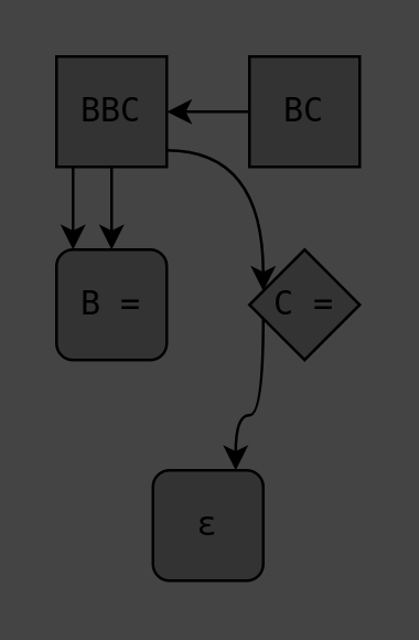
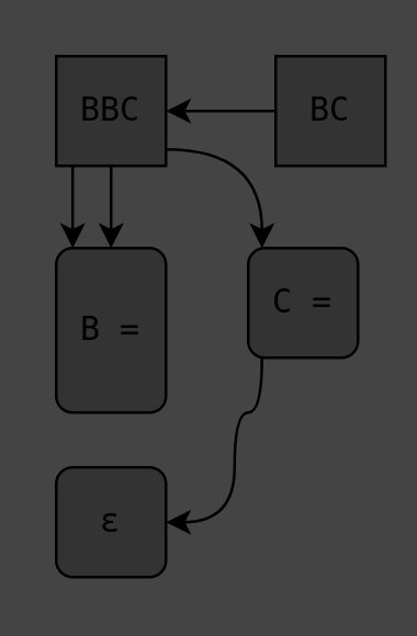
- <mxCell id="11" value="BC" style="rounded=0;whiteSpace=wrap;html=1;fillColor=#333333;fontFamily=monospace;" parent="1" vertex="1"><mxGeometry x="90" y="20" width="40" height="40" as="geometry" /></mxCell>
+ <mxCell id="11" value="BC" style="rounded=0;whiteSpace=wrap;html=1;fillColor=#333333;fontFamily=monospace;" parent="1" vertex="1"><mxGeometry x="100" y="20" width="40" height="40" as="geometry" /></mxCell>
- <mxCell id="5" value="B =" style="rounded=1;whiteSpace=wrap;html=1;fillColor=#333333;fontFamily=monospace;" parent="1" vertex="1"><mxGeometry x="20" y="90" width="40" height="40" as="geometry" /></mxCell>
+ <mxCell id="5" value="B =" style="rounded=1;whiteSpace=wrap;html=1;fillColor=#333333;fontFamily=monospace;" parent="1" vertex="1"><mxGeometry x="20" y="90" width="40" height="60" as="geometry" /></mxCell>
- <mxCell id="4" value="C =" style="rhombus;whiteSpace=wrap;html=1;fillColor=#333333;fontFamily=monospace;" parent="1" vertex="1"><mxGeometry x="90" y="90" width="40" height="40" as="geometry" /></mxCell>
+ <mxCell id="4" value="C =" style="rounded=1;whiteSpace=wrap;html=1;fillColor=#333333;fontFamily=monospace;" parent="1" vertex="1"><mxGeometry x="90" y="90" width="40" height="40" as="geometry" /></mxCell>
- <mxCell id="2" value="ε" style="rounded=1;whiteSpace=wrap;html=1;fillColor=#333333;fontFamily=monospace;" parent="1" vertex="1"><mxGeometry x="55" y="170" width="40" height="40" as="geometry" /></mxCell>
+ <mxCell id="2" value="ε" style="rounded=1;whiteSpace=wrap;html=1;fillColor=#333333;fontFamily=monospace;" parent="1" vertex="1"><mxGeometry x="20" y="170" width="40" height="40" as="geometry" /></mxCell>
